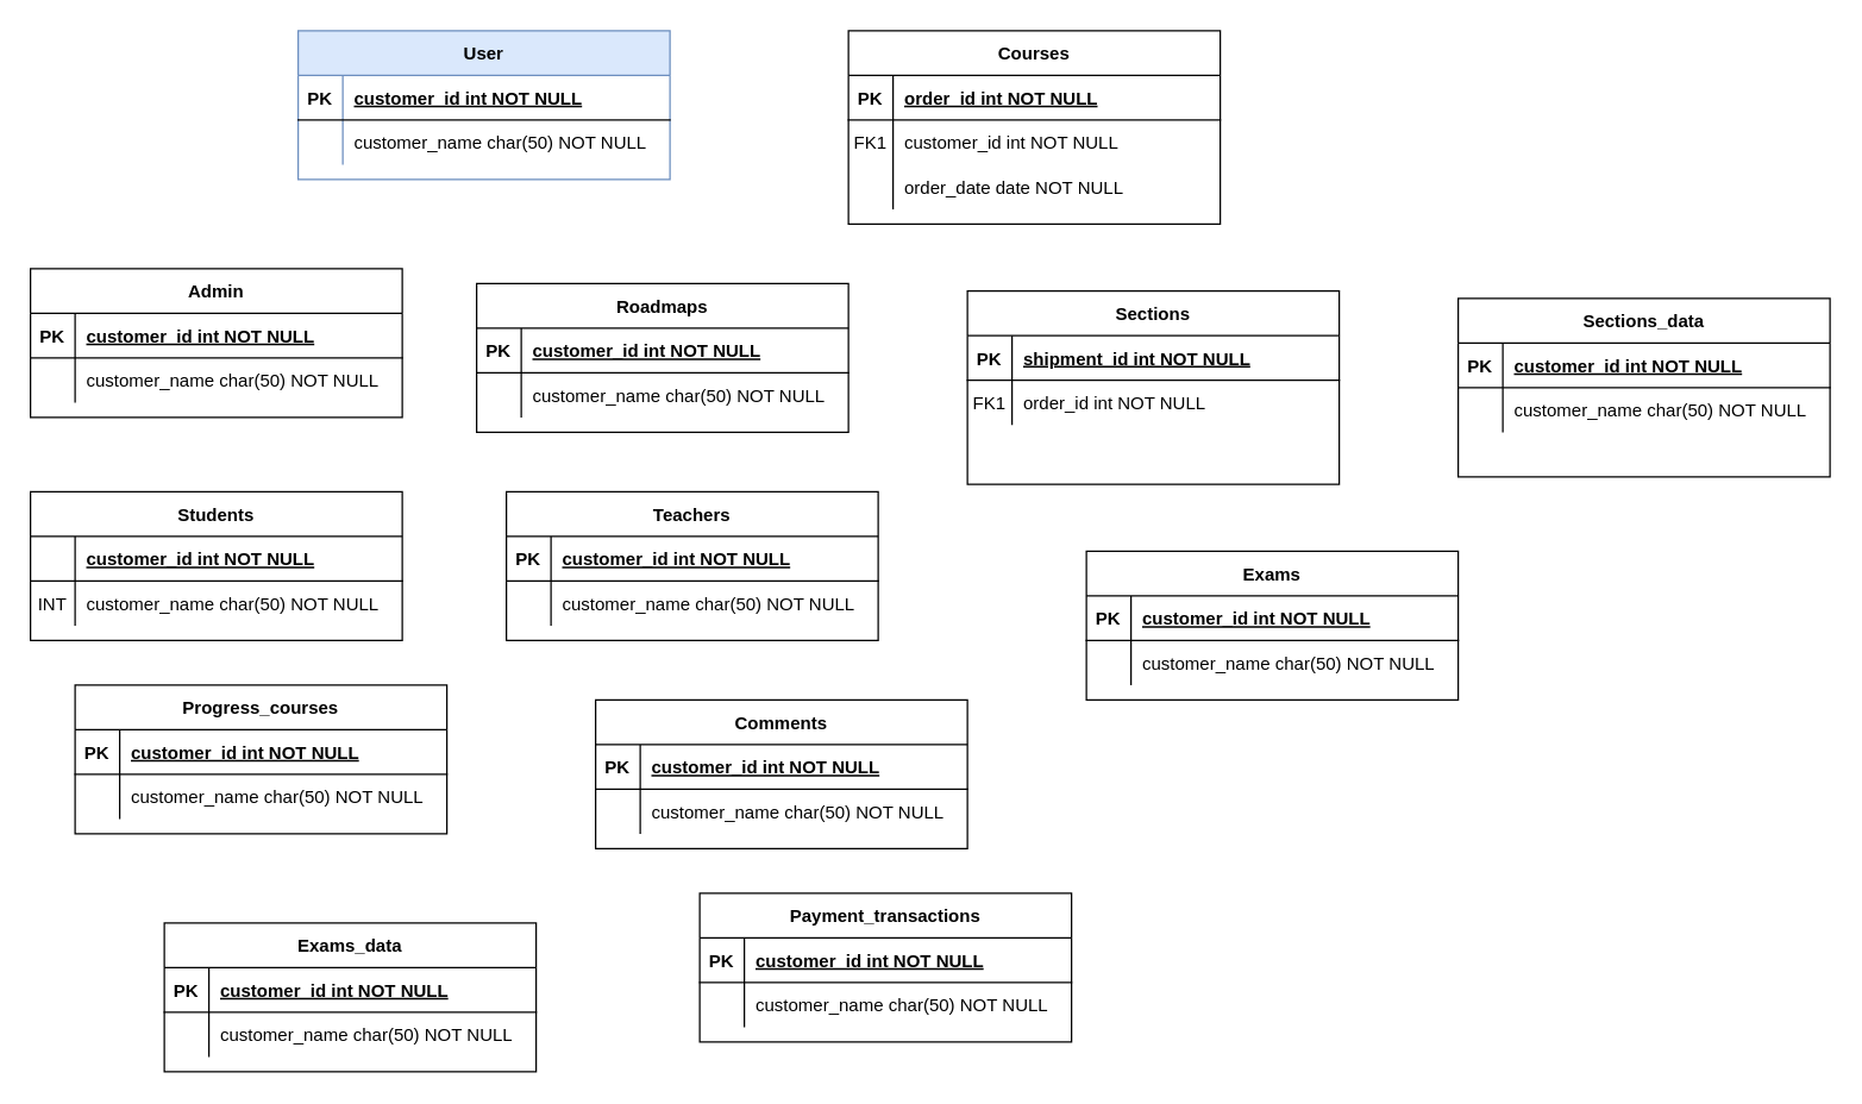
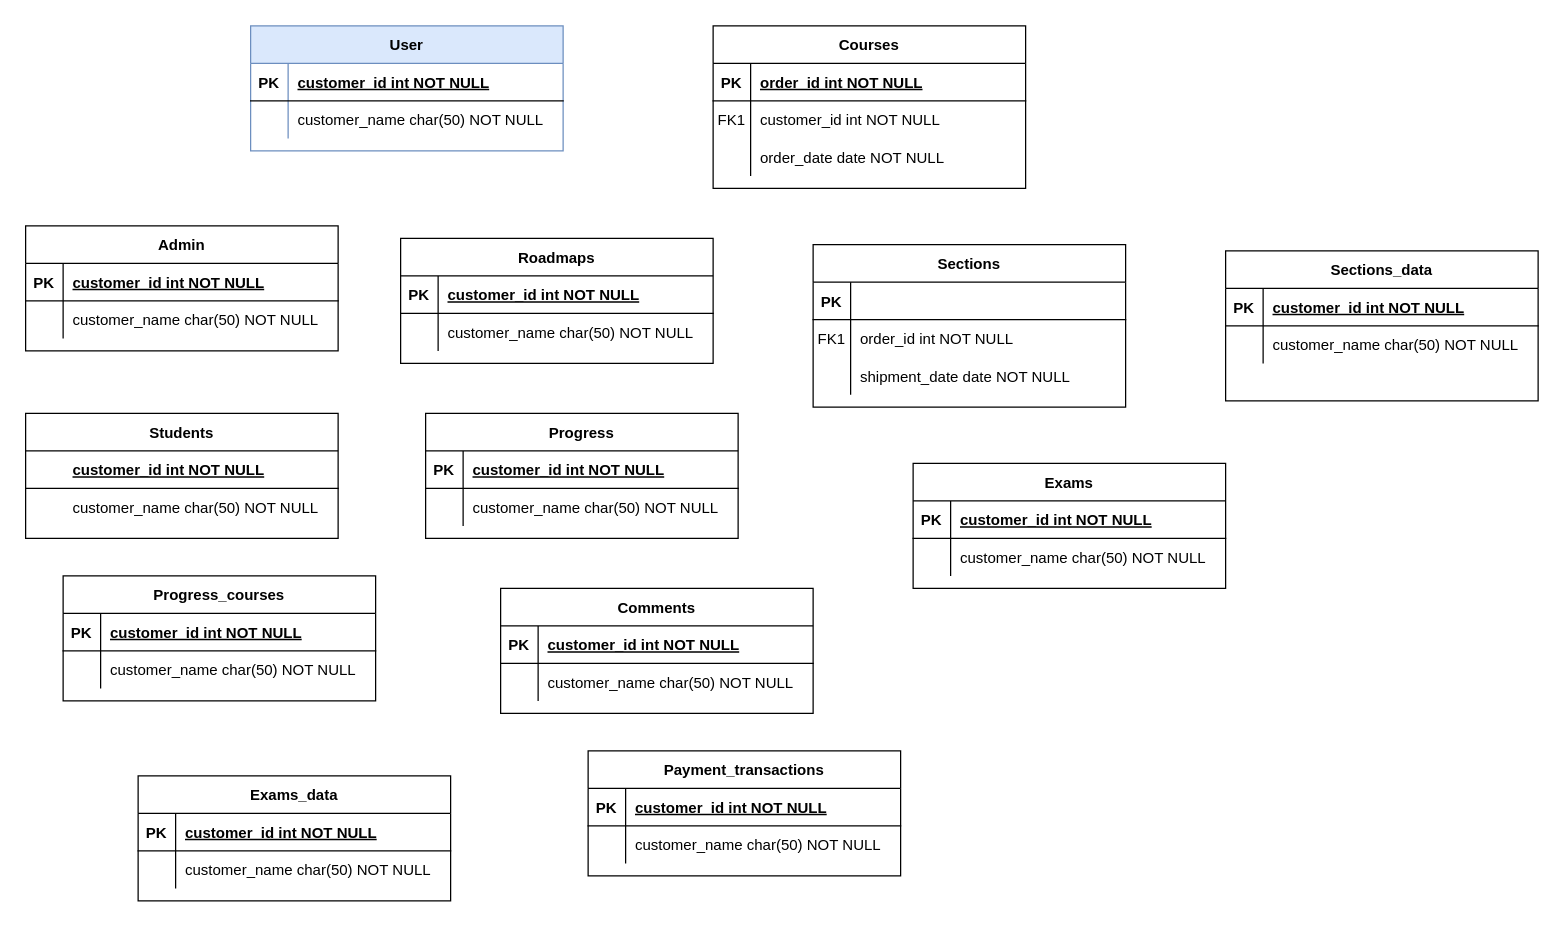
- <mxCell id="15" value="shipment_id int NOT NULL " style="shape=partialRectangle;overflow=hidden;connectable=0;fillColor=none;top=0;left=0;bottom=0;right=0;align=left;spacingLeft=6;fontStyle=5;" parent="13" vertex="1"><mxGeometry x="30" width="220" height="30" as="geometry" /></mxCell>
+ <mxCell id="21" value="shipment_date date NOT NULL" style="shape=partialRectangle;overflow=hidden;connectable=0;fillColor=none;top=0;left=0;bottom=0;right=0;align=left;spacingLeft=6;" parent="19" vertex="1"><mxGeometry x="30" width="220" height="30" as="geometry" /></mxCell>
- <mxCell id="35" value="Teachers" style="shape=table;startSize=30;container=1;collapsible=1;childLayout=tableLayout;fixedRows=1;rowLines=0;fontStyle=1;align=center;resizeLast=1;" vertex="1" parent="1"><mxGeometry x="340" y="330" width="250" height="100" as="geometry" /></mxCell>
+ <mxCell id="35" value="Progress" style="shape=table;startSize=30;container=1;collapsible=1;childLayout=tableLayout;fixedRows=1;rowLines=0;fontStyle=1;align=center;resizeLast=1;" vertex="1" parent="1"><mxGeometry x="340" y="330" width="250" height="100" as="geometry" /></mxCell>
- <mxCell id="33" value="INT" style="shape=partialRectangle;overflow=hidden;connectable=0;fillColor=none;top=0;left=0;bottom=0;right=0;" vertex="1" parent="32"><mxGeometry width="30" height="30" as="geometry" /></mxCell>
